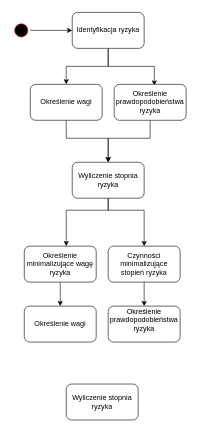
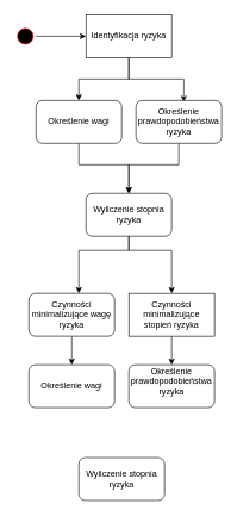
- <mxCell id="6" value="Identyfikacja ryzyka" style="rounded=1;whiteSpace=wrap;html=1;" vertex="1" parent="1"><mxGeometry x="120" y="20" width="120" height="60" as="geometry" /></mxCell>
+ <mxCell id="6" value="Identyfikacja ryzyka" style="whiteSpace=wrap;html=1;rounded=0;" vertex="1" parent="1"><mxGeometry x="120" y="20" width="120" height="60" as="geometry" /></mxCell>
- <mxCell id="15" value="Określenie minimalizujące wagę ryzyka" style="whiteSpace=wrap;html=1;rounded=1;" vertex="1" parent="1"><mxGeometry x="40" y="410" width="120" height="60" as="geometry" /></mxCell>
+ <mxCell id="15" value="Czynności minimalizujące wagę ryzyka" style="whiteSpace=wrap;html=1;rounded=1;" vertex="1" parent="1"><mxGeometry x="40" y="410" width="120" height="60" as="geometry" /></mxCell>
- <mxCell id="17" value="Czynności minimalizujące stopień ryzyka" style="rounded=1;whiteSpace=wrap;html=1;" vertex="1" parent="1"><mxGeometry x="180" y="410" width="120" height="60" as="geometry" /></mxCell>
+ <mxCell id="17" value="Czynności minimalizujące stopień ryzyka" style="whiteSpace=wrap;html=1;rounded=0;" vertex="1" parent="1"><mxGeometry x="180" y="410" width="120" height="60" as="geometry" /></mxCell>
